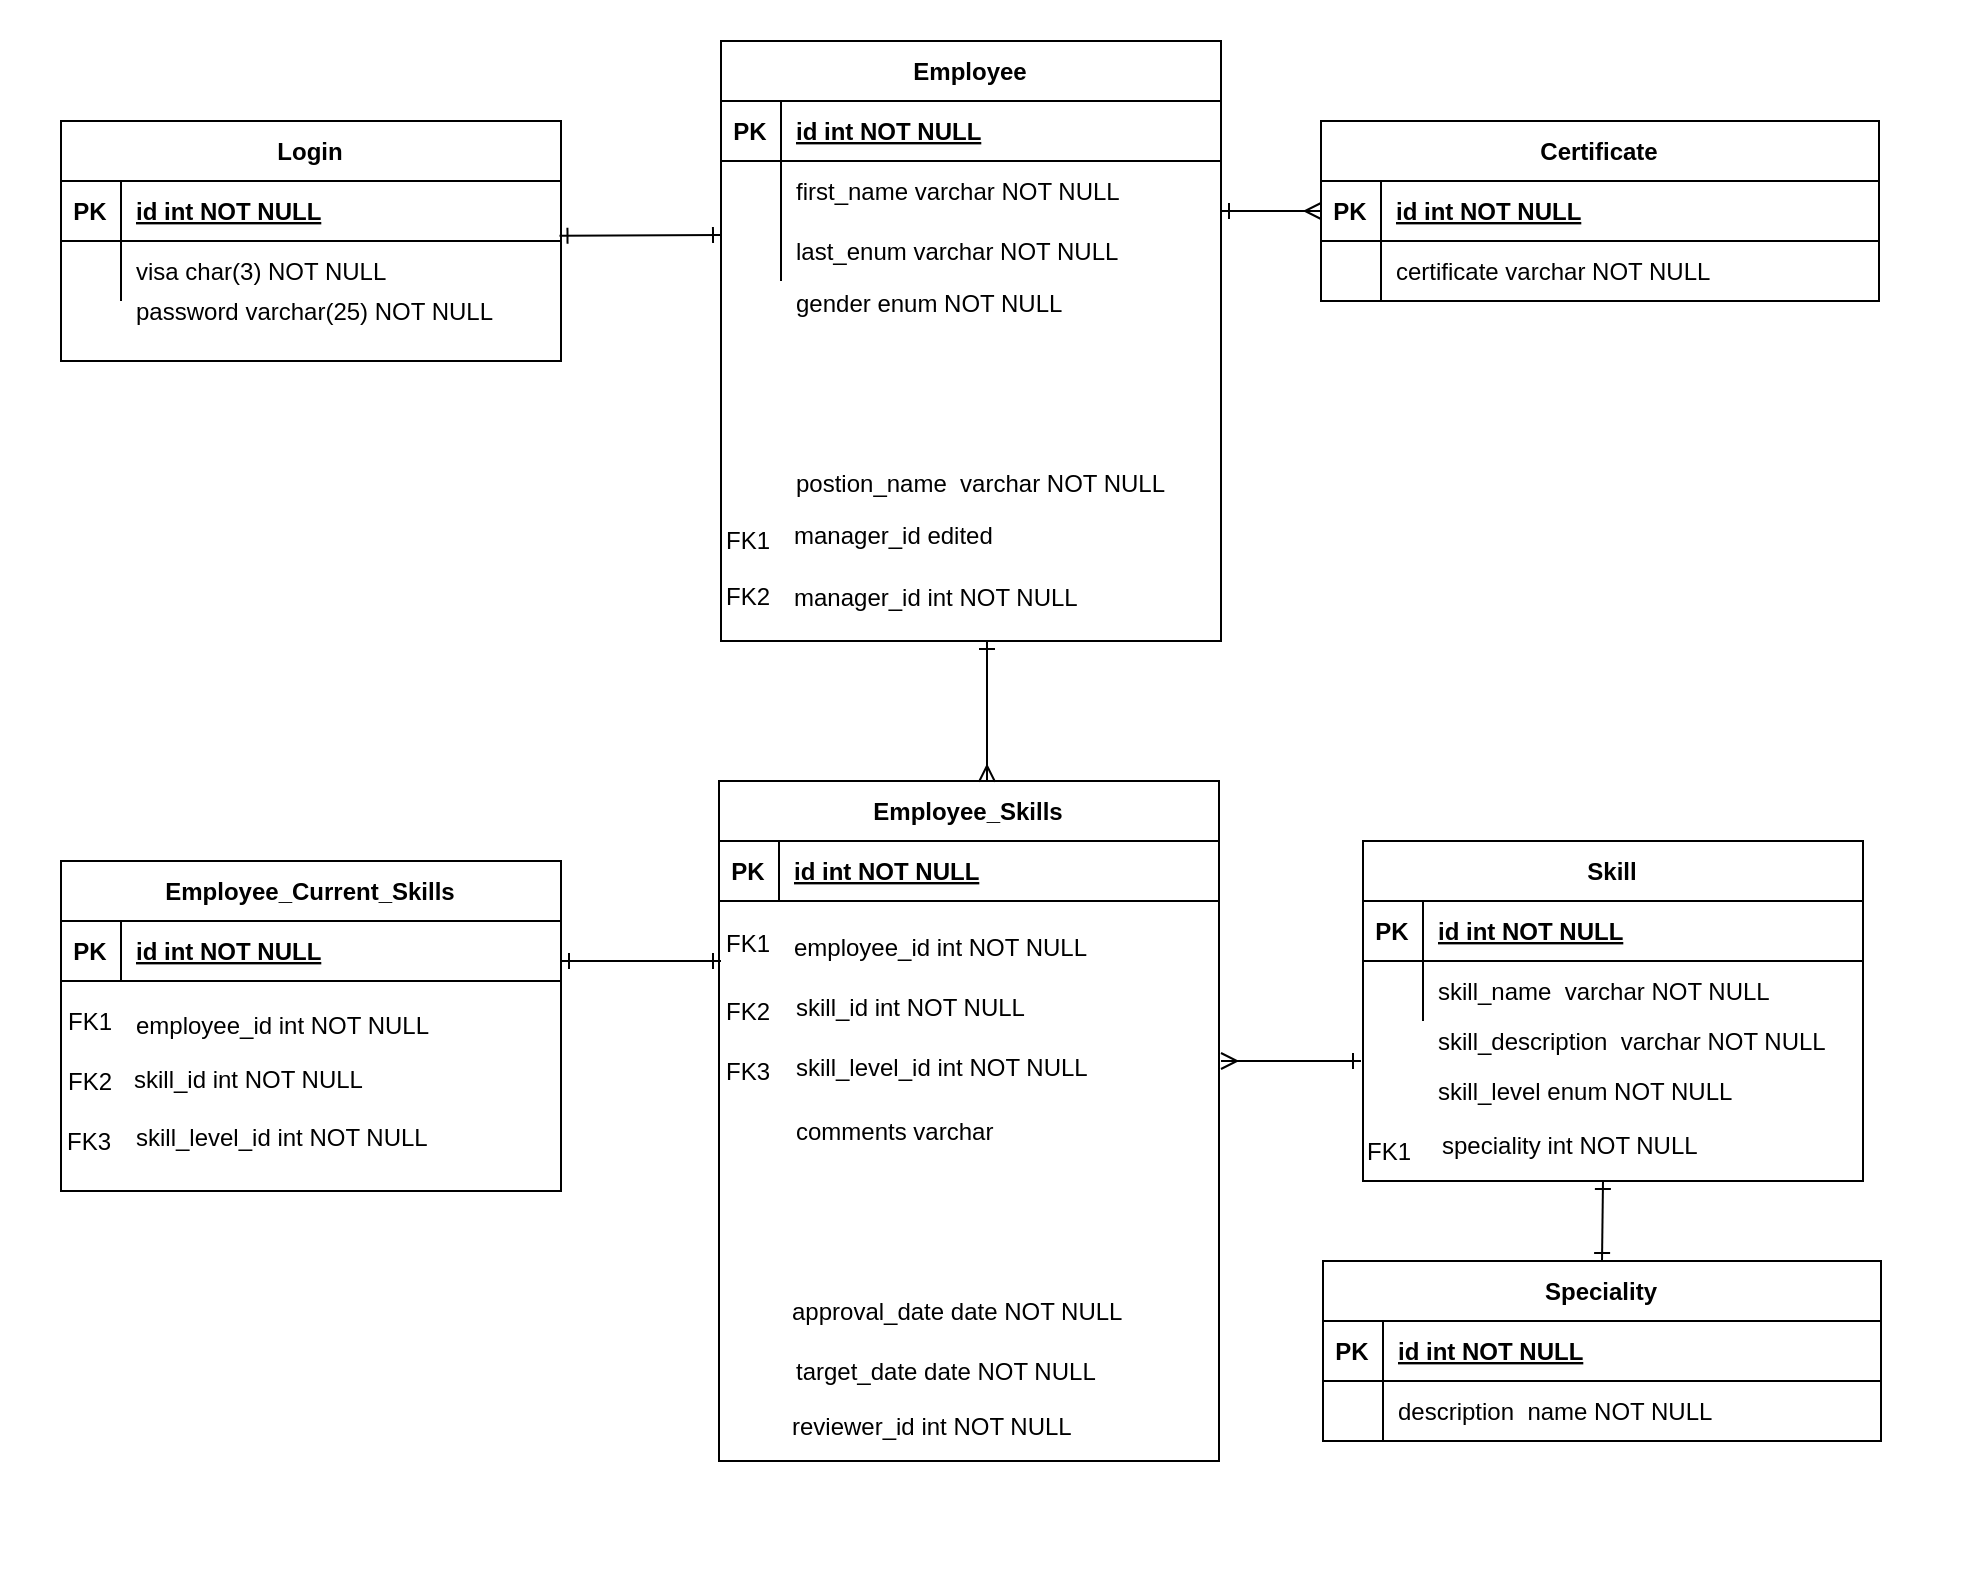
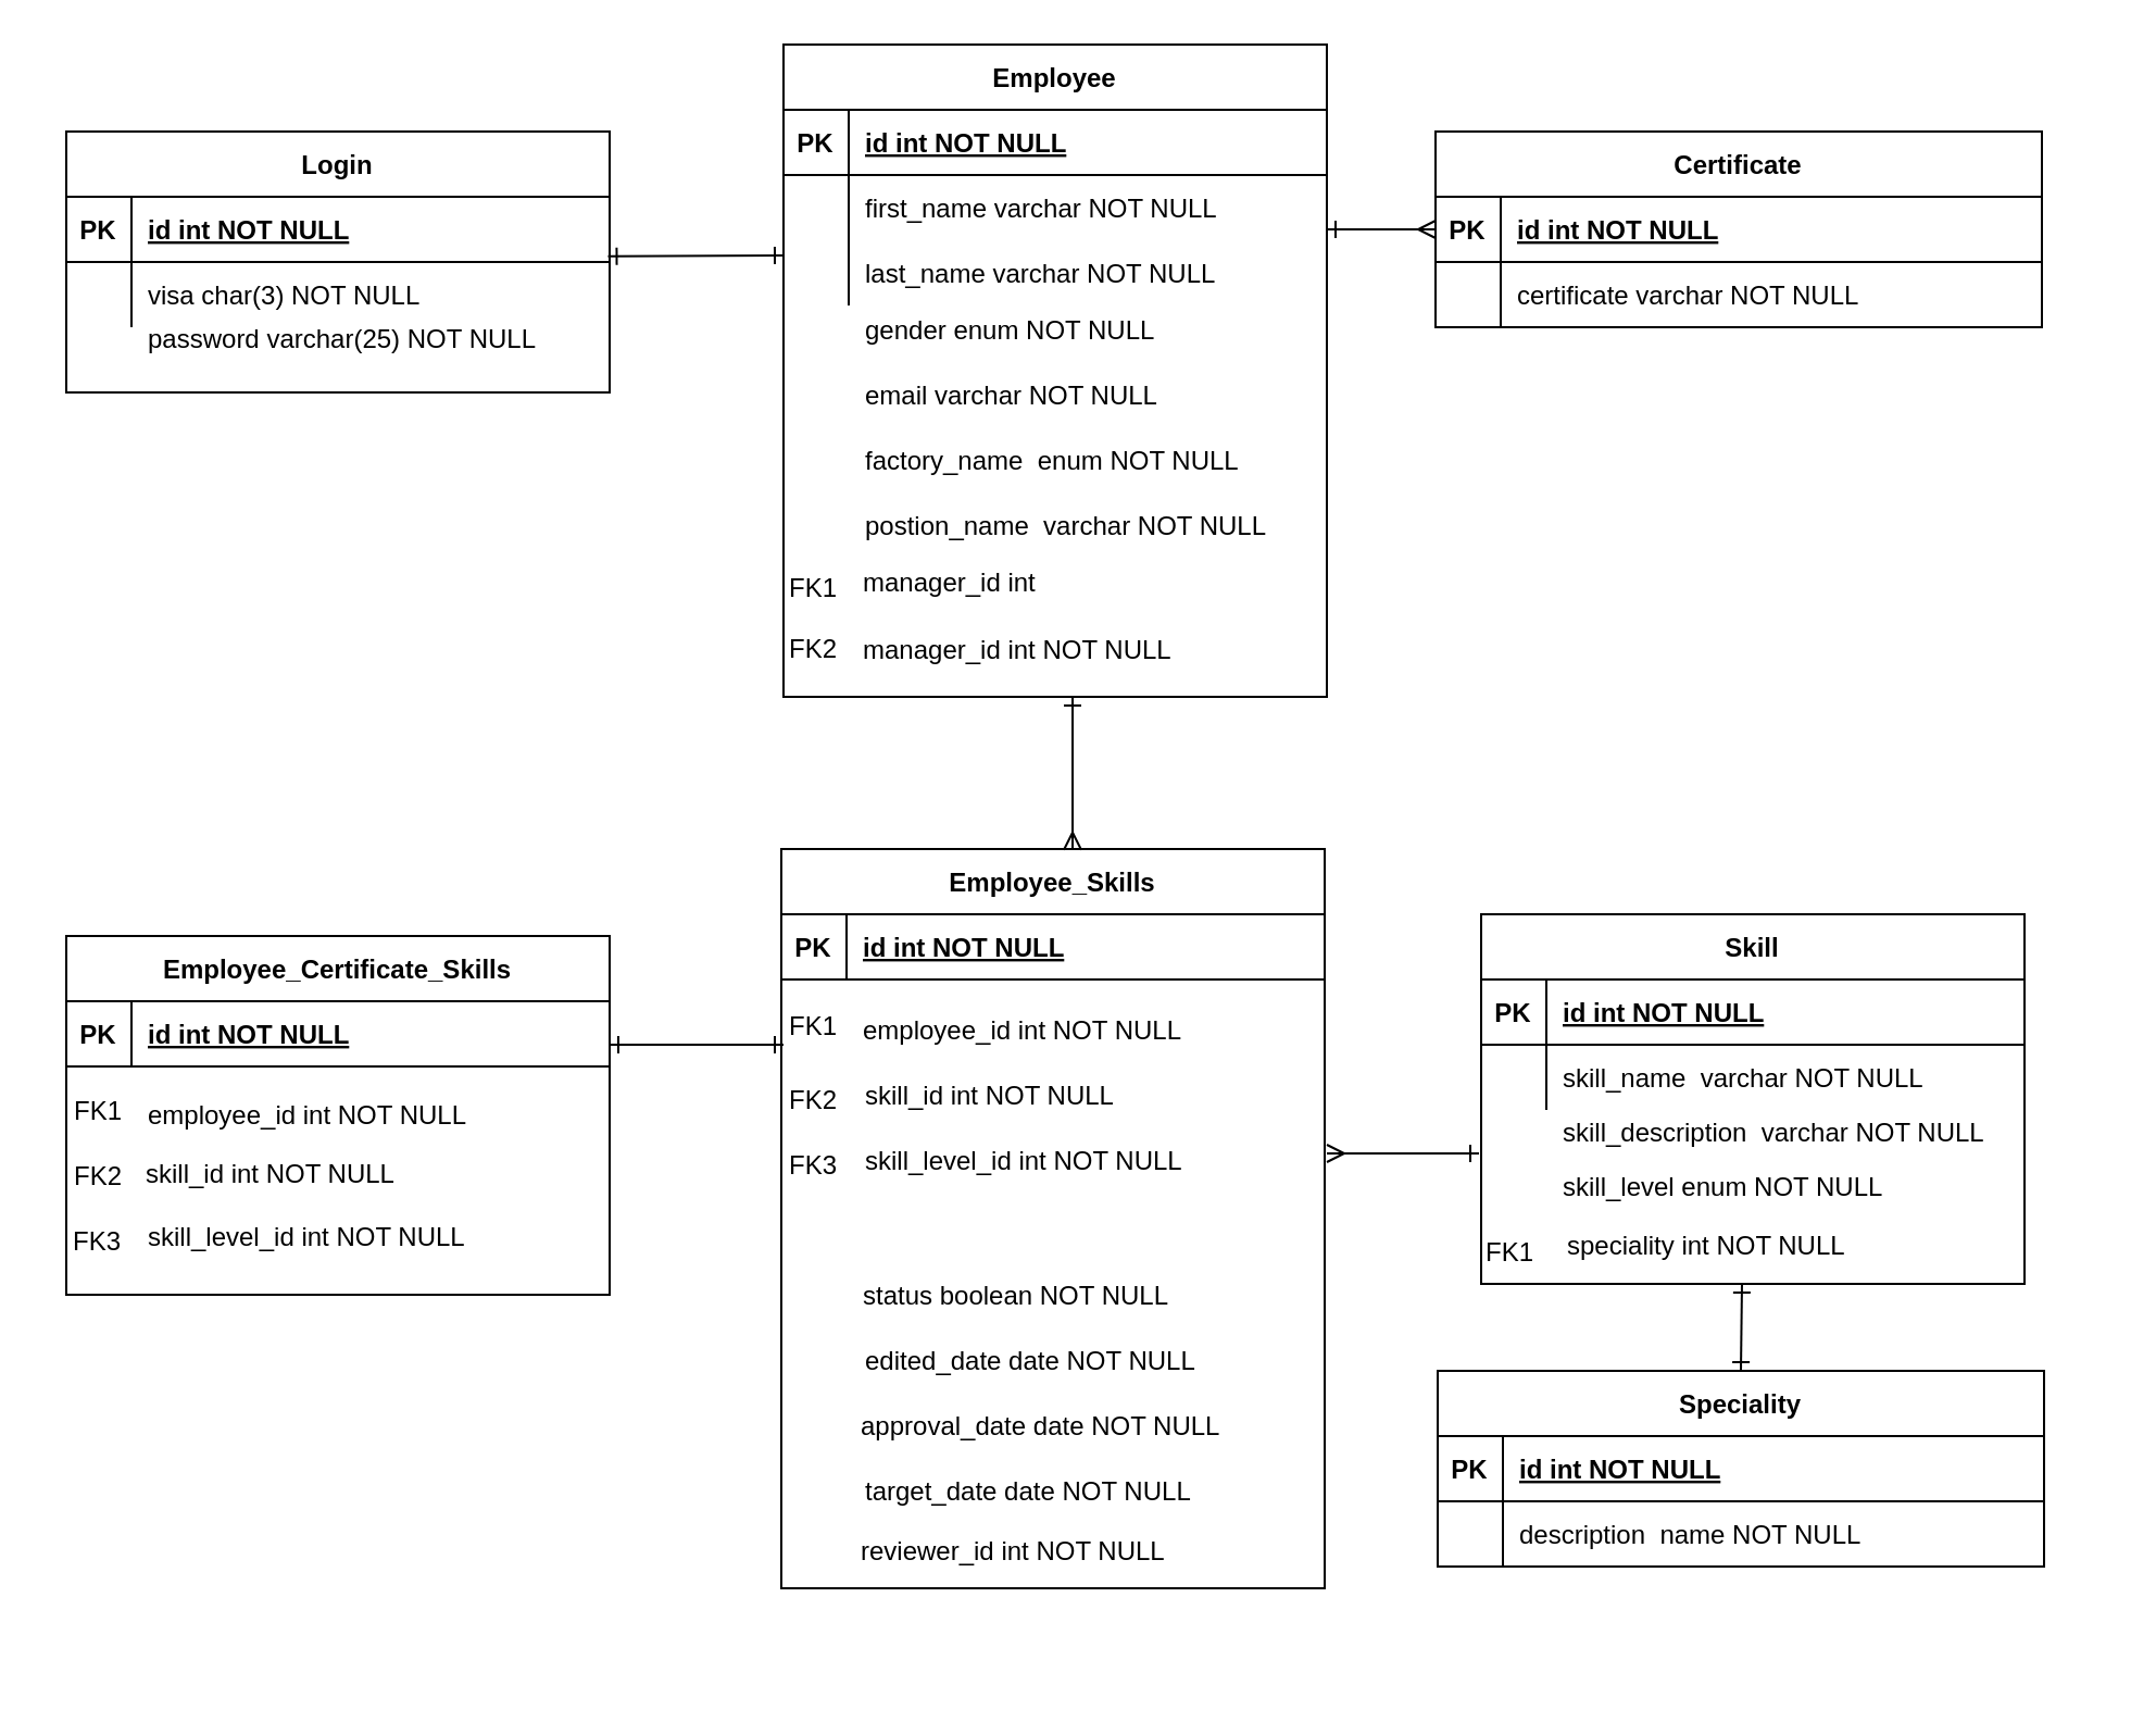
- <mxCell id="12" value="last_enum varchar NOT NULL" style="shape=partialRectangle;overflow=hidden;connectable=0;fillColor=none;top=0;left=0;bottom=0;right=0;align=left;spacingLeft=6;" parent="10" vertex="1"><mxGeometry x="30" width="220" height="30" as="geometry"><mxRectangle width="220" height="30" as="alternateBounds" /></mxGeometry></mxCell>
+ <mxCell id="12" value="last_name varchar NOT NULL" style="shape=partialRectangle;overflow=hidden;connectable=0;fillColor=none;top=0;left=0;bottom=0;right=0;align=left;spacingLeft=6;" parent="10" vertex="1"><mxGeometry x="30" width="220" height="30" as="geometry"><mxRectangle width="220" height="30" as="alternateBounds" /></mxGeometry></mxCell>
+ <mxCell id="24" value="email varchar NOT NULL" style="shape=partialRectangle;overflow=hidden;connectable=0;fillColor=none;top=0;left=0;bottom=0;right=0;align=left;spacingLeft=6;" parent="1" vertex="1"><mxGeometry x="390" y="166" width="220" height="30" as="geometry"><mxRectangle width="220" height="30" as="alternateBounds" /></mxGeometry></mxCell>
+ <mxCell id="25" value="factory_name  enum NOT NULL" style="shape=partialRectangle;overflow=hidden;connectable=0;fillColor=none;top=0;left=0;bottom=0;right=0;align=left;spacingLeft=6;" parent="1" vertex="1"><mxGeometry x="390" y="196" width="220" height="30" as="geometry"><mxRectangle width="220" height="30" as="alternateBounds" /></mxGeometry></mxCell>
- <mxCell id="32" value="&lt;span&gt;manager_id edited&amp;nbsp;&lt;/span&gt;" style="text;whiteSpace=wrap;html=1;" parent="1" vertex="1"><mxGeometry x="394.5" y="254" width="170" height="30" as="geometry" /></mxCell>
+ <mxCell id="32" value="&lt;span&gt;manager_id int&amp;nbsp;&lt;/span&gt;" style="text;whiteSpace=wrap;html=1;" parent="1" vertex="1"><mxGeometry x="394.5" y="254" width="170" height="30" as="geometry" /></mxCell>
- <mxCell id="84" value="Employee_Current_Skills" style="shape=table;startSize=30;container=1;collapsible=1;childLayout=tableLayout;fixedRows=1;rowLines=0;fontStyle=1;align=center;resizeLast=1;" vertex="1" parent="83"><mxGeometry width="250" height="165" as="geometry" /></mxCell>
+ <mxCell id="84" value="Employee_Certificate_Skills" style="shape=table;startSize=30;container=1;collapsible=1;childLayout=tableLayout;fixedRows=1;rowLines=0;fontStyle=1;align=center;resizeLast=1;" vertex="1" parent="83"><mxGeometry width="250" height="165" as="geometry" /></mxCell>
- <mxCell id="67" value="comments varchar" style="shape=partialRectangle;overflow=hidden;connectable=0;fillColor=none;top=0;left=0;bottom=0;right=0;align=left;spacingLeft=6;" parent="66" vertex="1"><mxGeometry x="40.5" y="94" width="220" height="30" as="geometry"><mxRectangle width="220" height="30" as="alternateBounds" /></mxGeometry></mxCell>
+ <mxCell id="77" value="status boolean NOT NULL" style="shape=partialRectangle;overflow=hidden;connectable=0;fillColor=none;top=0;left=0;bottom=0;right=0;align=left;spacingLeft=6;" parent="66" vertex="1"><mxGeometry x="39.5" y="124" width="220" height="30" as="geometry"><mxRectangle width="220" height="30" as="alternateBounds" /></mxGeometry></mxCell>
+ <mxCell id="68" value="edited_date date NOT NULL" style="shape=partialRectangle;overflow=hidden;connectable=0;fillColor=none;top=0;left=0;bottom=0;right=0;align=left;spacingLeft=6;" parent="66" vertex="1"><mxGeometry x="40.5" y="154" width="220" height="30" as="geometry"><mxRectangle width="220" height="30" as="alternateBounds" /></mxGeometry></mxCell>
